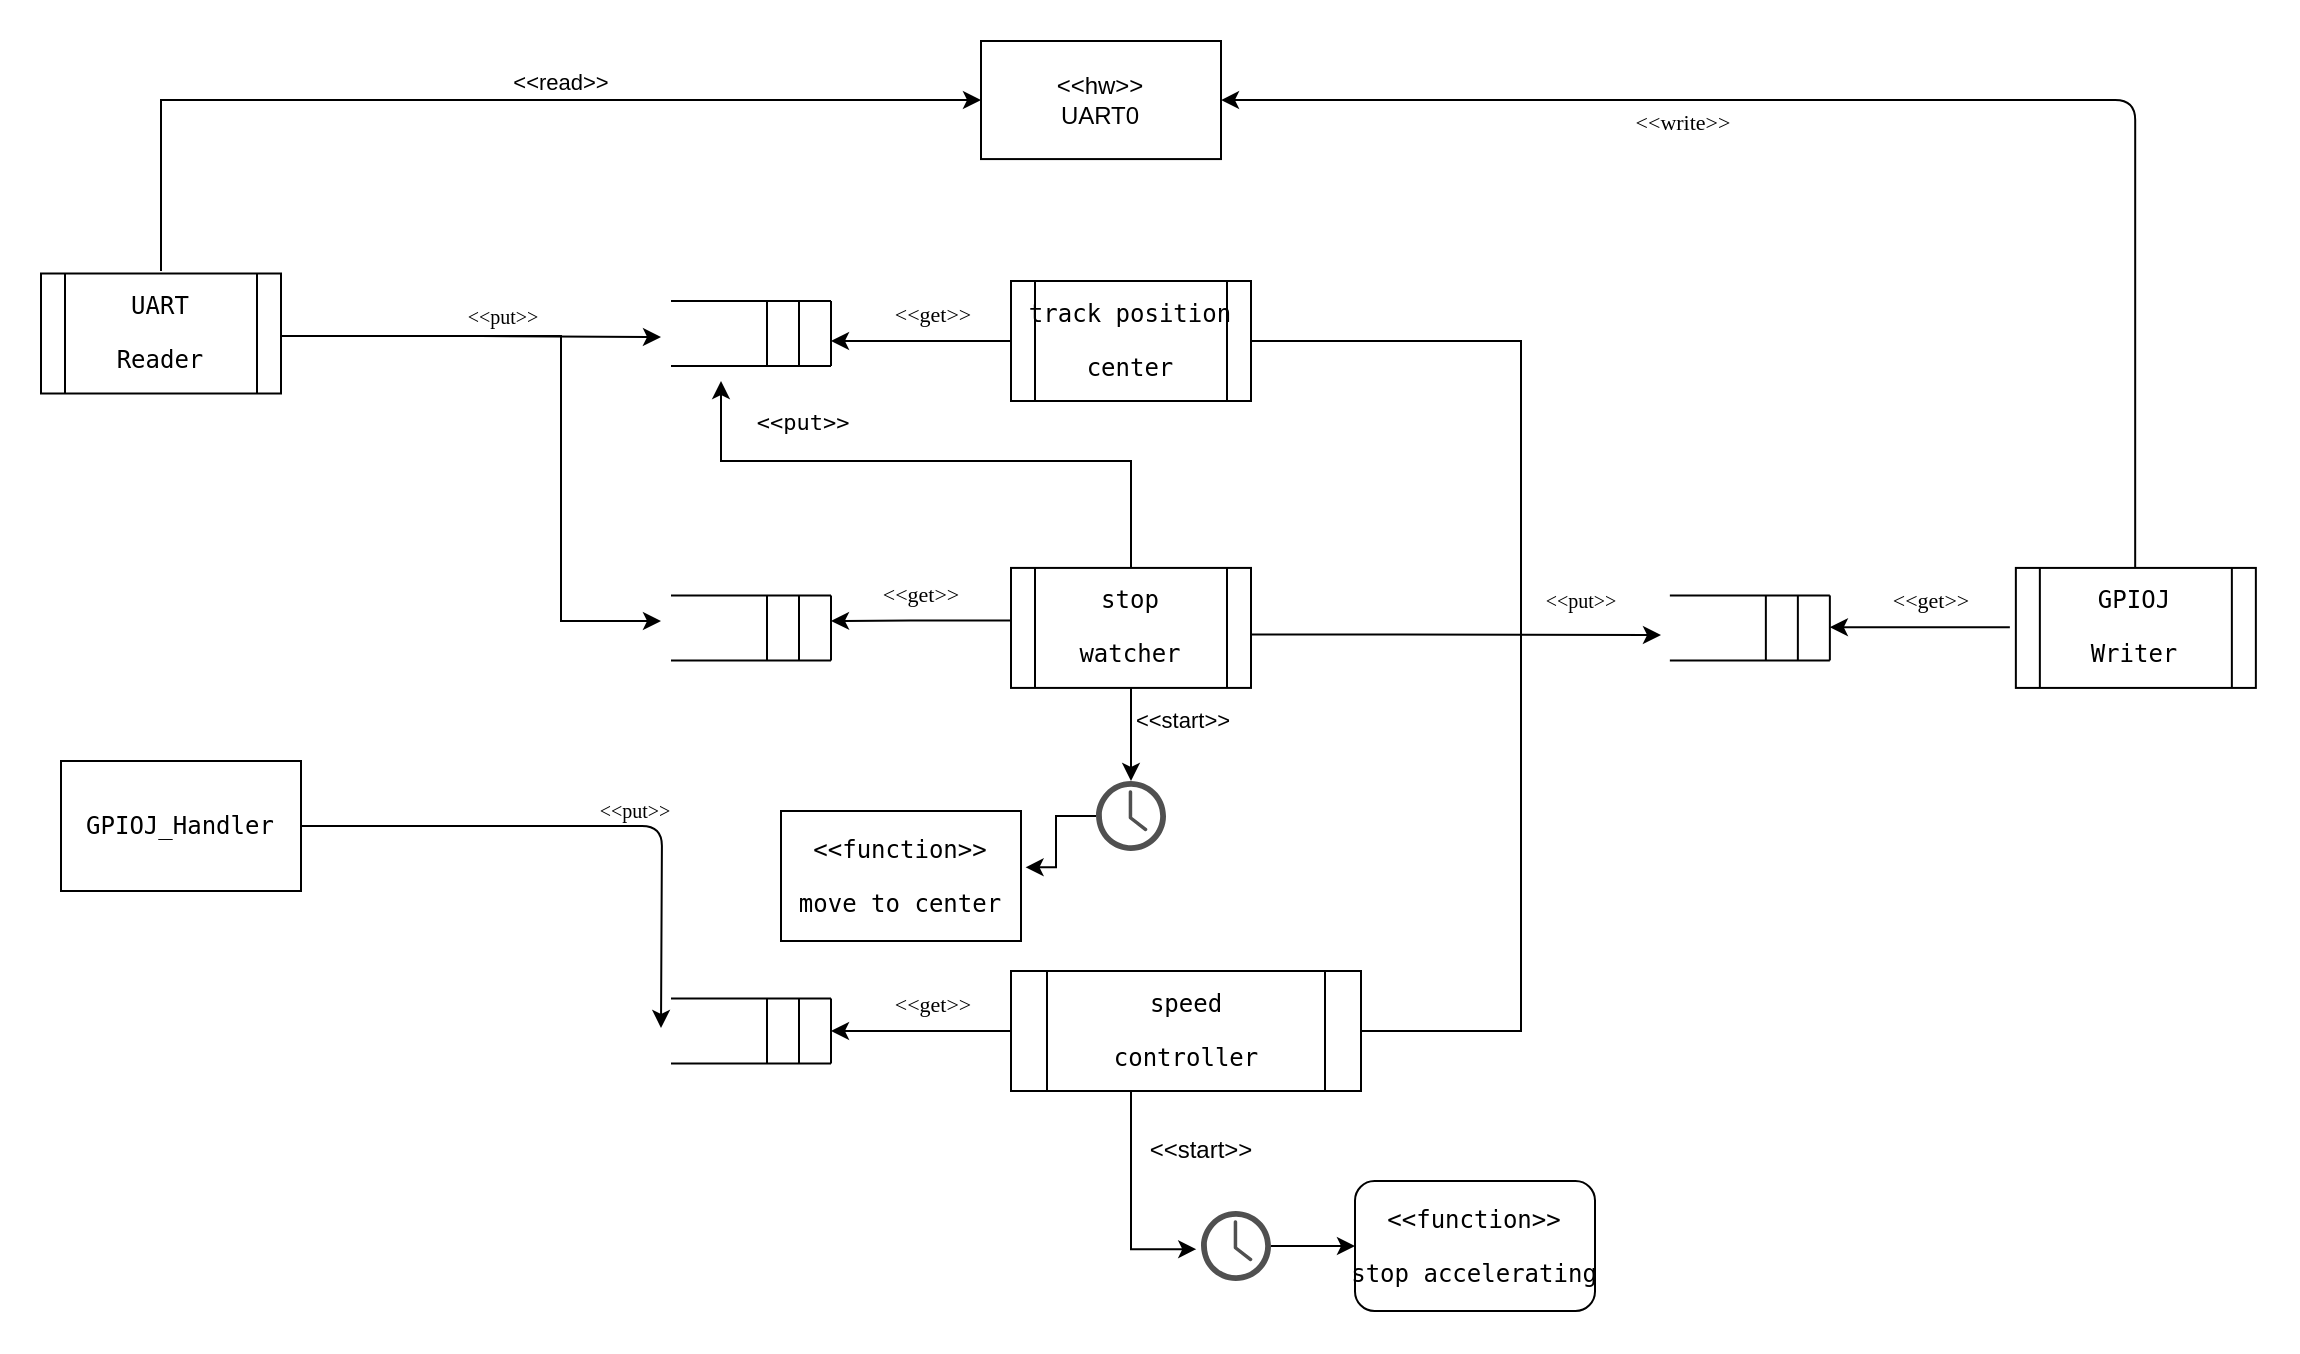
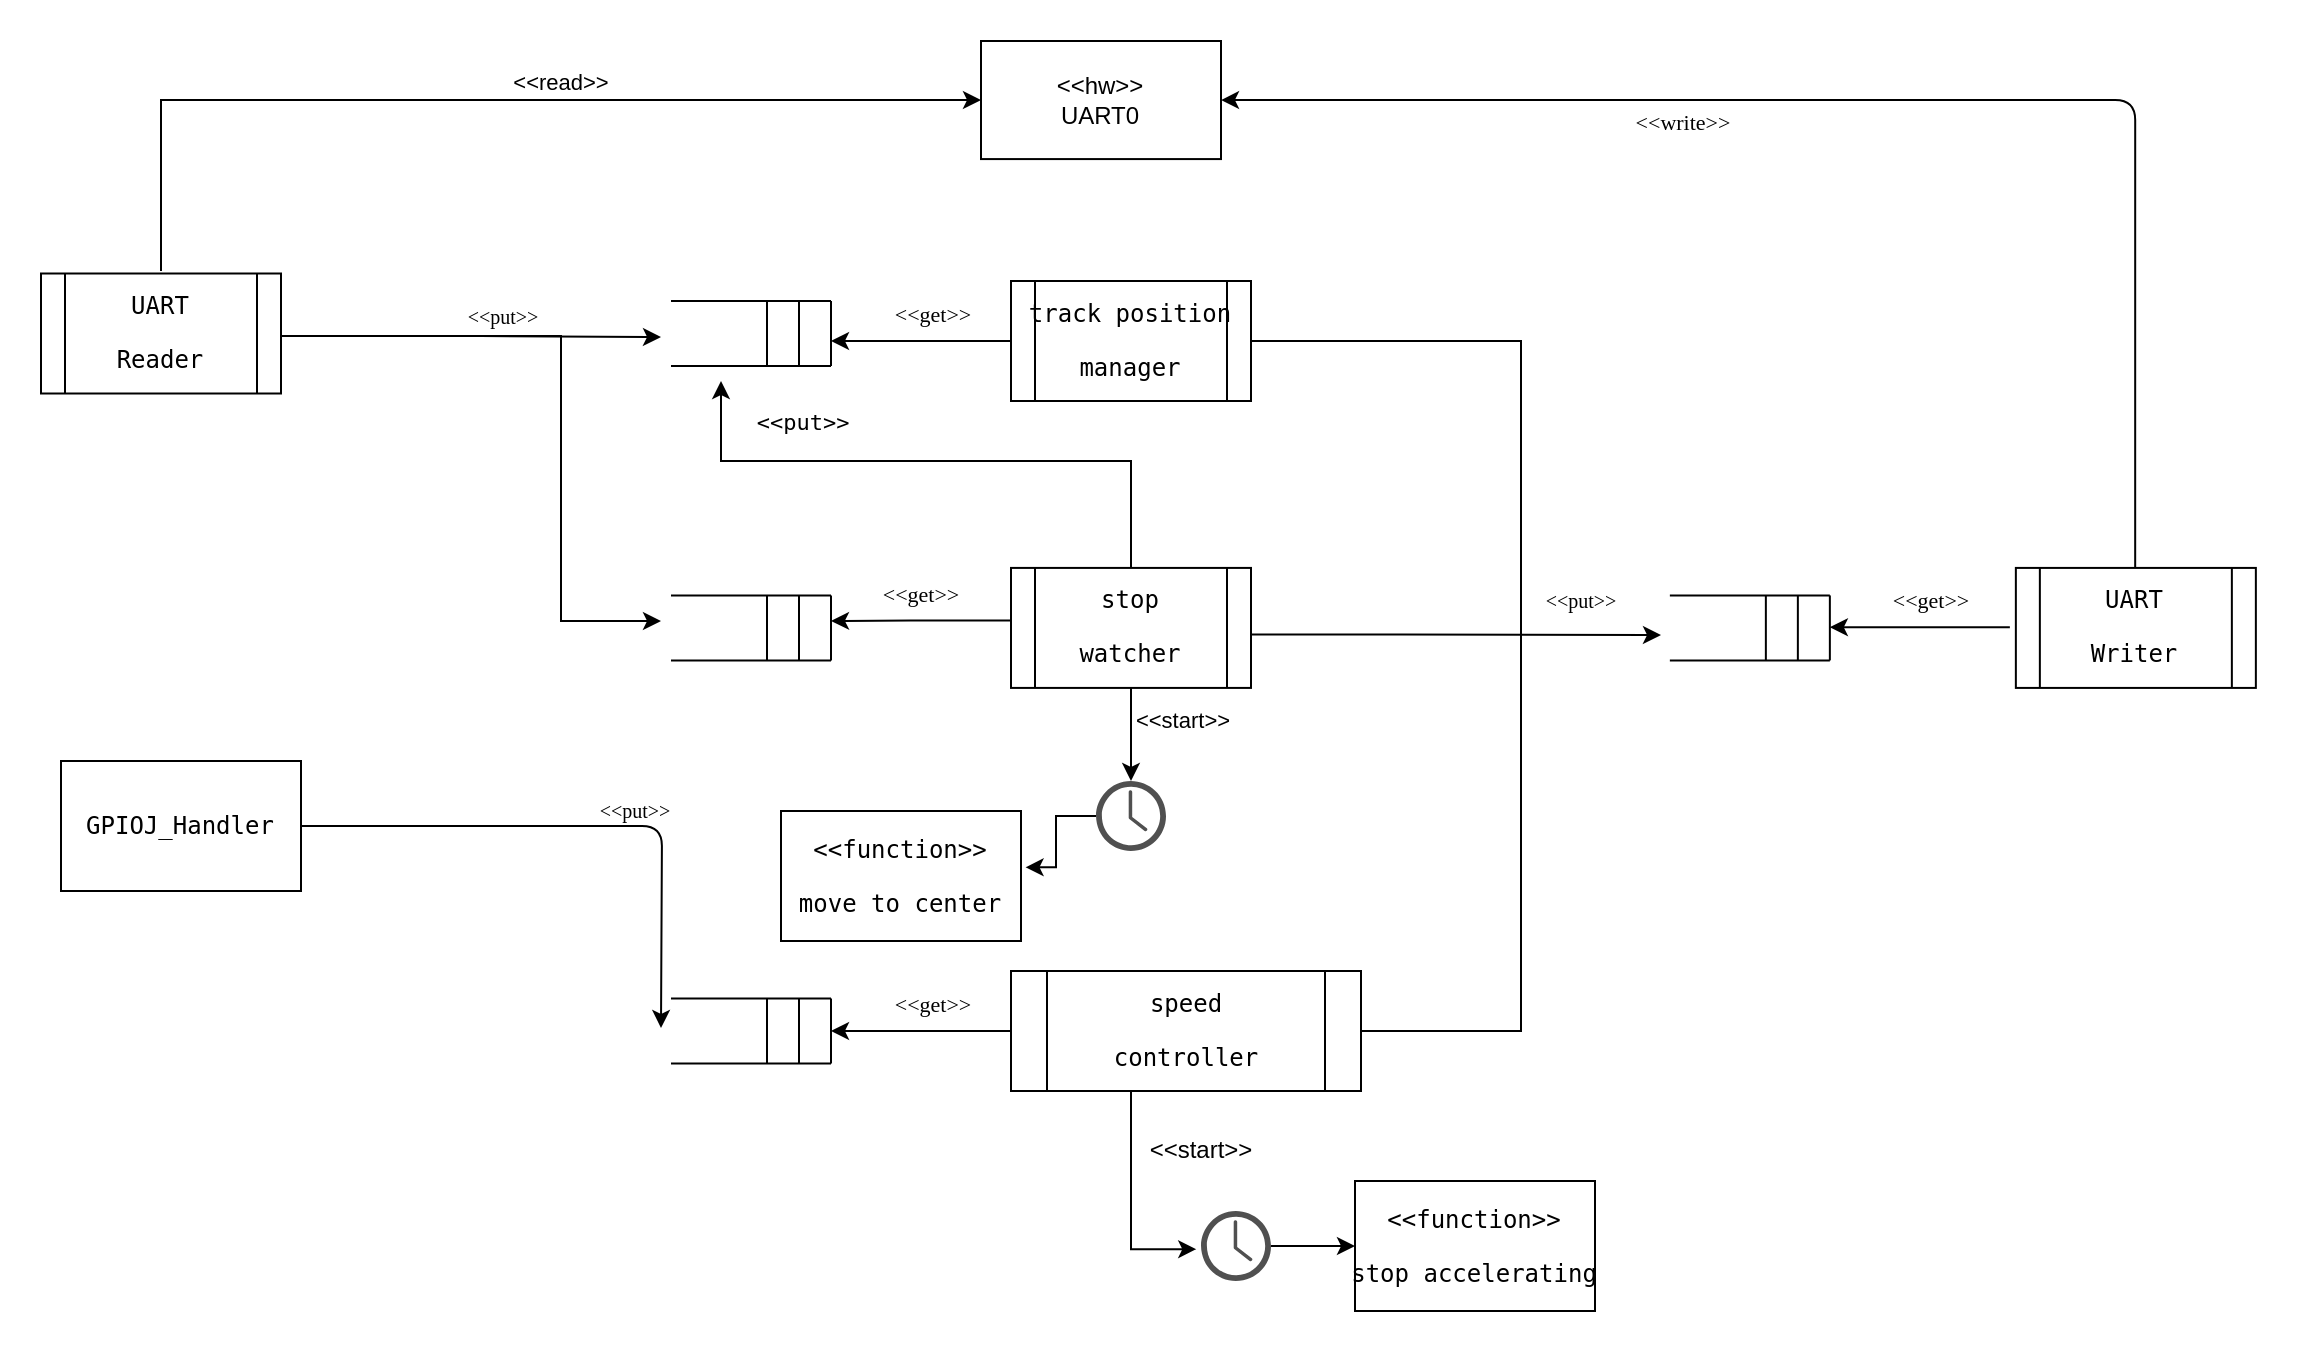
- <mxCell id="27" value="&lt;pre&gt;track position&lt;/pre&gt;&lt;pre&gt;center&lt;/pre&gt;" style="shape=process;whiteSpace=wrap;html=1;backgroundOutline=1;rounded=0;" parent="1" vertex="1"><mxGeometry x="505" y="140" width="120" height="60" as="geometry" /></mxCell>
+ <mxCell id="27" value="&lt;pre&gt;track position&lt;/pre&gt;&lt;pre&gt;manager&lt;/pre&gt;" style="shape=process;whiteSpace=wrap;html=1;backgroundOutline=1;rounded=0;" parent="1" vertex="1"><mxGeometry x="505" y="140" width="120" height="60" as="geometry" /></mxCell>
- <mxCell id="46" value="&lt;pre&gt;GPIOJ&lt;/pre&gt;&lt;pre&gt;Writer&lt;/pre&gt;" style="shape=process;whiteSpace=wrap;html=1;backgroundOutline=1;rounded=0;" parent="1" vertex="1"><mxGeometry x="1007.43" y="283.46" width="120" height="60" as="geometry" /></mxCell>
+ <mxCell id="46" value="&lt;pre&gt;UART&lt;/pre&gt;&lt;pre&gt;Writer&lt;/pre&gt;" style="shape=process;whiteSpace=wrap;html=1;backgroundOutline=1;rounded=0;" parent="1" vertex="1"><mxGeometry x="1007.43" y="283.46" width="120" height="60" as="geometry" /></mxCell>
- <mxCell id="62" value="&lt;pre&gt;&lt;font style=&quot;font-size: 12px&quot;&gt;&amp;lt;&amp;lt;function&amp;gt;&amp;gt;&lt;/font&gt;&lt;/pre&gt;&lt;pre&gt;&lt;font style=&quot;font-size: 12px&quot;&gt;stop accelerating&lt;/font&gt;&lt;/pre&gt;" style="whiteSpace=wrap;html=1;rounded=1;" vertex="1" parent="1"><mxGeometry x="677" y="590" width="120" height="65" as="geometry" /></mxCell>
+ <mxCell id="62" value="&lt;pre&gt;&lt;font style=&quot;font-size: 12px&quot;&gt;&amp;lt;&amp;lt;function&amp;gt;&amp;gt;&lt;/font&gt;&lt;/pre&gt;&lt;pre&gt;&lt;font style=&quot;font-size: 12px&quot;&gt;stop accelerating&lt;/font&gt;&lt;/pre&gt;" style="whiteSpace=wrap;html=1;rounded=0;" vertex="1" parent="1"><mxGeometry x="677" y="590" width="120" height="65" as="geometry" /></mxCell>
